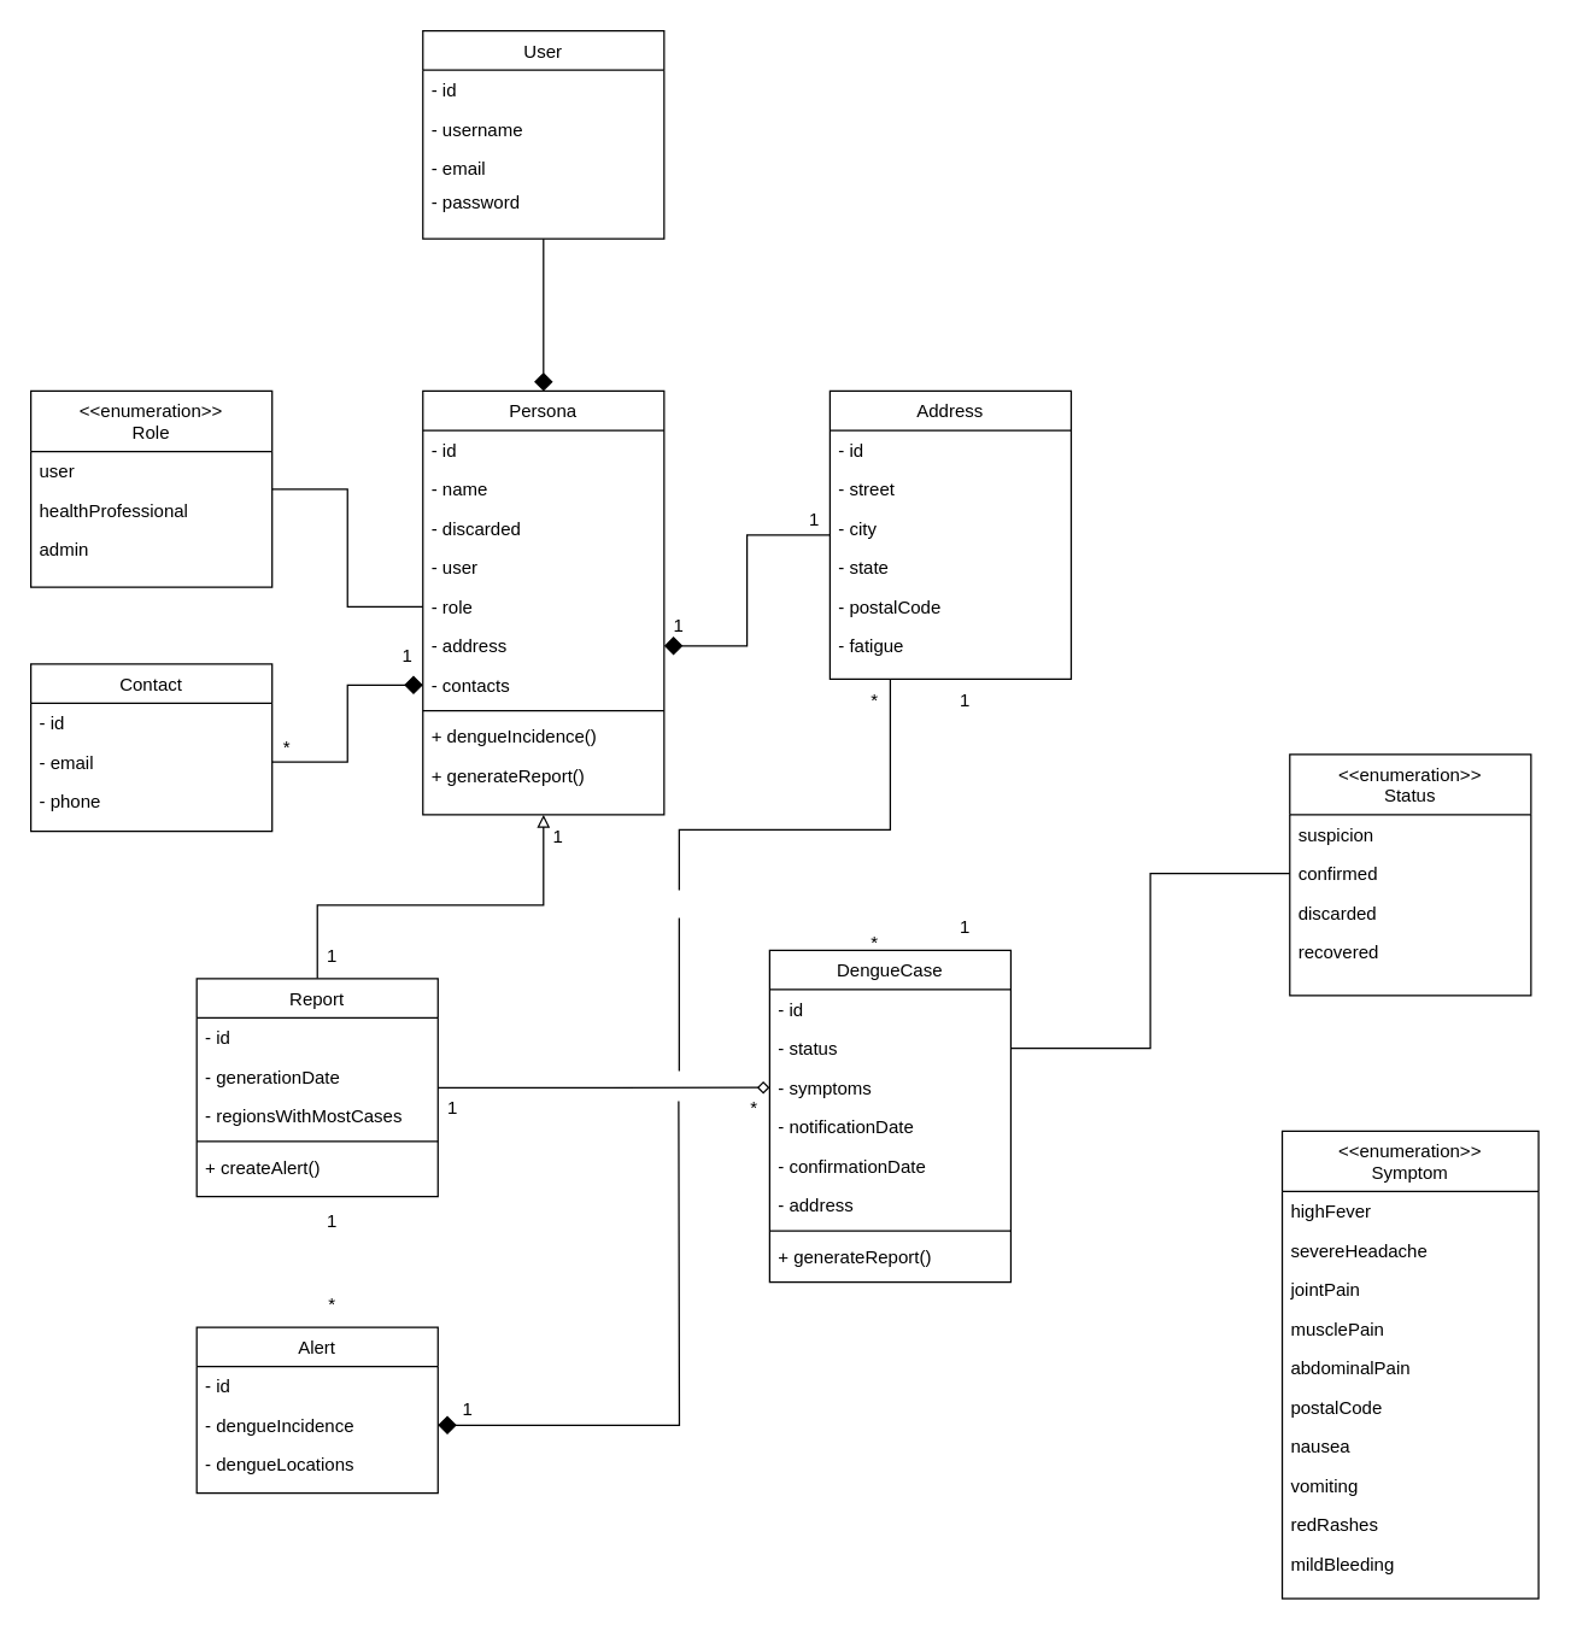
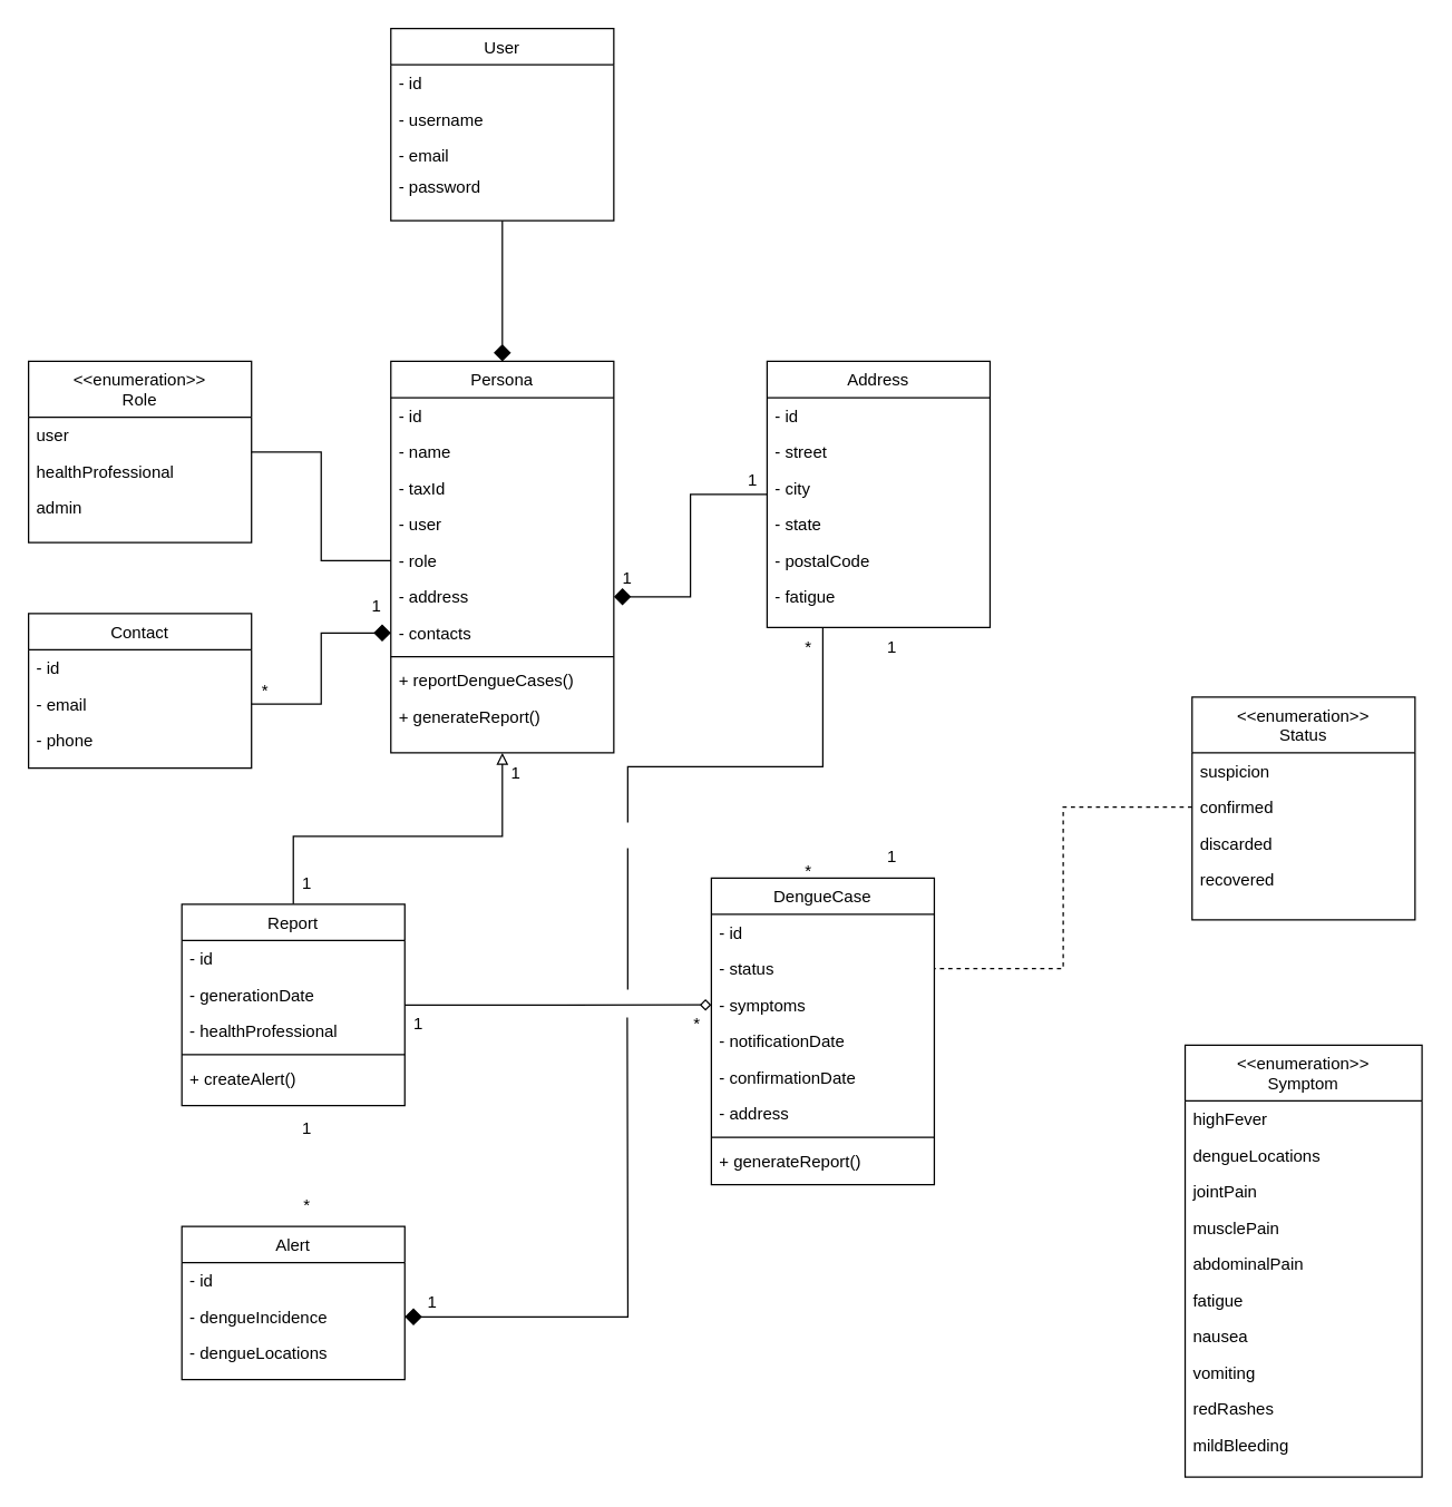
- <mxCell id="5" value="- discarded" style="text;align=left;verticalAlign=top;spacingLeft=4;spacingRight=4;overflow=hidden;rotatable=0;points=[[0,0.5],[1,0.5]];portConstraint=eastwest;rounded=0;shadow=0;html=0;" parent="2" vertex="1"><mxGeometry y="78" width="160" height="26" as="geometry" /></mxCell>
+ <mxCell id="5" value="- taxId" style="text;align=left;verticalAlign=top;spacingLeft=4;spacingRight=4;overflow=hidden;rotatable=0;points=[[0,0.5],[1,0.5]];portConstraint=eastwest;rounded=0;shadow=0;html=0;" parent="2" vertex="1"><mxGeometry y="78" width="160" height="26" as="geometry" /></mxCell>
- <mxCell id="11" value="+ dengueIncidence()" style="text;align=left;verticalAlign=top;spacingLeft=4;spacingRight=4;overflow=hidden;rotatable=0;points=[[0,0.5],[1,0.5]];portConstraint=eastwest;" parent="2" vertex="1"><mxGeometry y="216" width="160" height="26" as="geometry" /></mxCell>
+ <mxCell id="11" value="+ reportDengueCases()" style="text;align=left;verticalAlign=top;spacingLeft=4;spacingRight=4;overflow=hidden;rotatable=0;points=[[0,0.5],[1,0.5]];portConstraint=eastwest;" parent="2" vertex="1"><mxGeometry y="216" width="160" height="26" as="geometry" /></mxCell>
- <mxCell id="41" style="edgeStyle=orthogonalEdgeStyle;rounded=0;orthogonalLoop=1;jettySize=auto;html=1;endArrow=none;endFill=0;endSize=10;entryX=1;entryY=0.5;entryDx=0;entryDy=0;exitX=0;exitY=0.5;exitDx=0;exitDy=0;" parent="1" source="44" target="34" edge="1"><mxGeometry relative="1" as="geometry"><mxPoint x="240" y="670" as="targetPoint" /></mxGeometry></mxCell>
+ <mxCell id="41" style="edgeStyle=orthogonalEdgeStyle;rounded=0;orthogonalLoop=1;jettySize=auto;html=1;endArrow=none;endFill=0;endSize=10;entryX=1;entryY=0.5;entryDx=0;entryDy=0;exitX=0;exitY=0.5;exitDx=0;exitDy=0;dashed=1;" parent="1" source="44" target="34" edge="1"><mxGeometry relative="1" as="geometry"><mxPoint x="240" y="670" as="targetPoint" /></mxGeometry></mxCell>
- <mxCell id="65" value="- regionsWithMostCases" style="text;align=left;verticalAlign=top;spacingLeft=4;spacingRight=4;overflow=hidden;rotatable=0;points=[[0,0.5],[1,0.5]];portConstraint=eastwest;rounded=0;shadow=0;html=0;" vertex="1" parent="62"><mxGeometry y="78" width="160" height="26" as="geometry" /></mxCell>
+ <mxCell id="65" value="- healthProfessional" style="text;align=left;verticalAlign=top;spacingLeft=4;spacingRight=4;overflow=hidden;rotatable=0;points=[[0,0.5],[1,0.5]];portConstraint=eastwest;rounded=0;shadow=0;html=0;" vertex="1" parent="62"><mxGeometry y="78" width="160" height="26" as="geometry" /></mxCell>
- <mxCell id="49" value="severeHeadache" style="text;align=left;verticalAlign=top;spacingLeft=4;spacingRight=4;overflow=hidden;rotatable=0;points=[[0,0.5],[1,0.5]];portConstraint=eastwest;" parent="47" vertex="1"><mxGeometry y="66" width="170" height="26" as="geometry" /></mxCell>
+ <mxCell id="49" value="dengueLocations" style="text;align=left;verticalAlign=top;spacingLeft=4;spacingRight=4;overflow=hidden;rotatable=0;points=[[0,0.5],[1,0.5]];portConstraint=eastwest;" parent="47" vertex="1"><mxGeometry y="66" width="170" height="26" as="geometry" /></mxCell>
- <mxCell id="53" value="postalCode" style="text;align=left;verticalAlign=top;spacingLeft=4;spacingRight=4;overflow=hidden;rotatable=0;points=[[0,0.5],[1,0.5]];portConstraint=eastwest;" parent="47" vertex="1"><mxGeometry y="170" width="170" height="26" as="geometry" /></mxCell>
+ <mxCell id="53" value="fatigue" style="text;align=left;verticalAlign=top;spacingLeft=4;spacingRight=4;overflow=hidden;rotatable=0;points=[[0,0.5],[1,0.5]];portConstraint=eastwest;" parent="47" vertex="1"><mxGeometry y="170" width="170" height="26" as="geometry" /></mxCell>
